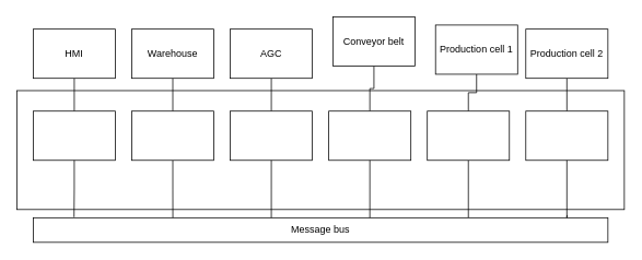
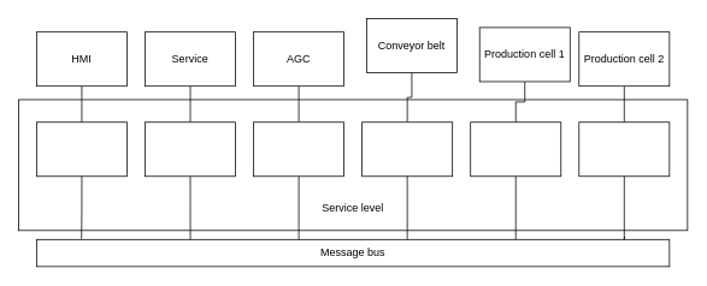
- <mxCell id="4" value="Warehouse" style="rounded=0;whiteSpace=wrap;html=1;" vertex="1" parent="1"><mxGeometry x="160" y="35" width="100" height="60" as="geometry" /></mxCell>
+ <mxCell id="4" value="Service" style="rounded=0;whiteSpace=wrap;html=1;" vertex="1" parent="1"><mxGeometry x="160" y="35" width="100" height="60" as="geometry" /></mxCell>
+ <mxCell id="23" value="Service level" style="text;html=1;align=center;verticalAlign=middle;whiteSpace=wrap;rounded=0;" vertex="1" parent="1"><mxGeometry x="350" y="215" width="80" height="30" as="geometry" /></mxCell>
